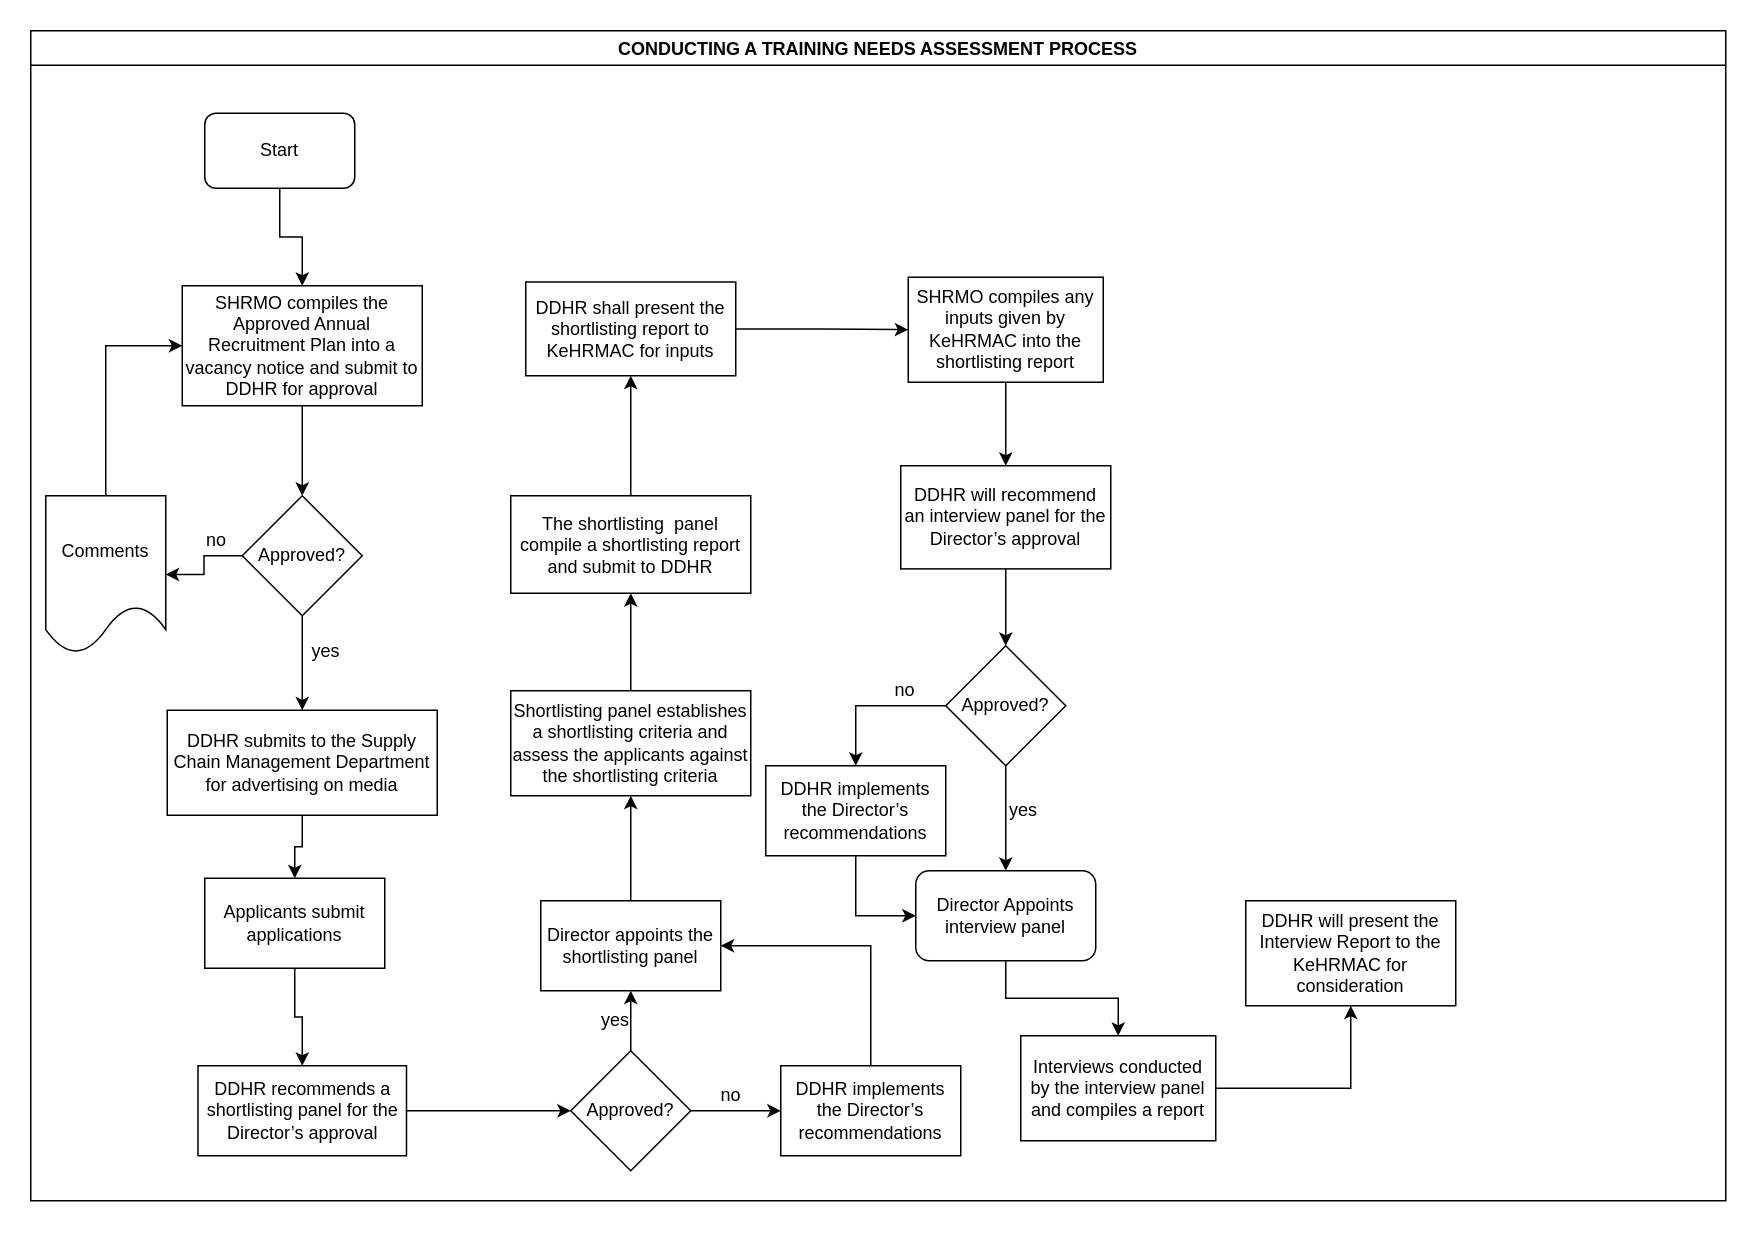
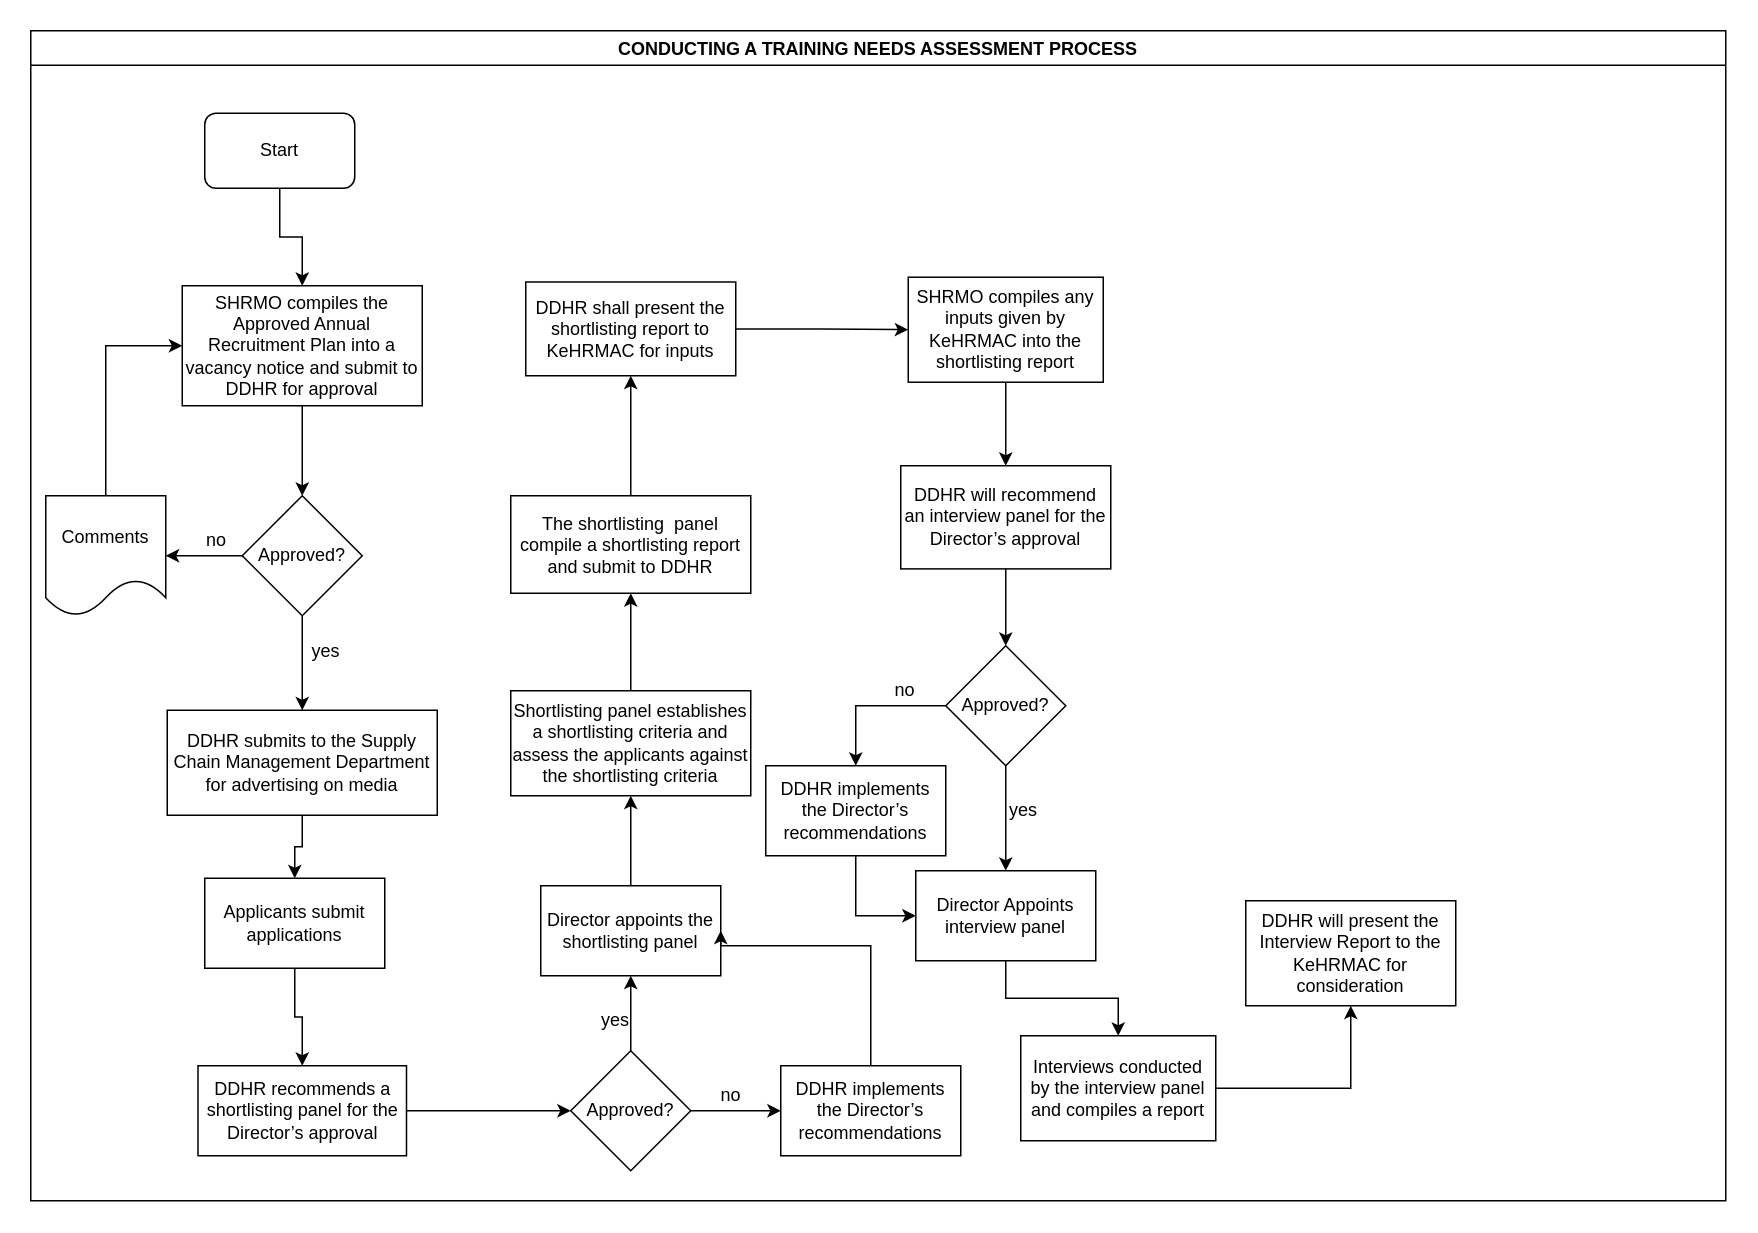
- <mxCell id="14" value="Comments" style="shape=document;whiteSpace=wrap;html=1;boundedLbl=1;rounded=0;" vertex="1" parent="2"><mxGeometry x="10" y="310" width="80" height="105" as="geometry" /></mxCell>
+ <mxCell id="14" value="Comments" style="shape=document;whiteSpace=wrap;html=1;boundedLbl=1;rounded=0;" vertex="1" parent="2"><mxGeometry x="10" y="310" width="80" height="80" as="geometry" /></mxCell>
- <mxCell id="26" value="Director Appoints interview panel" style="whiteSpace=wrap;html=1;rounded=1;" vertex="1" parent="2"><mxGeometry x="590" y="560.005" width="120" height="60" as="geometry" /></mxCell>
+ <mxCell id="26" value="Director Appoints interview panel" style="whiteSpace=wrap;html=1;rounded=0;" vertex="1" parent="2"><mxGeometry x="590" y="560.005" width="120" height="60" as="geometry" /></mxCell>
- <mxCell id="12" value="Director appoints the shortlisting panel" style="whiteSpace=wrap;html=1;rounded=0;" vertex="1" parent="2"><mxGeometry x="340" y="580" width="120" height="60" as="geometry" /></mxCell>
+ <mxCell id="12" value="Director appoints the shortlisting panel" style="whiteSpace=wrap;html=1;rounded=0;" vertex="1" parent="2"><mxGeometry x="340" y="570" width="120" height="60" as="geometry" /></mxCell>
